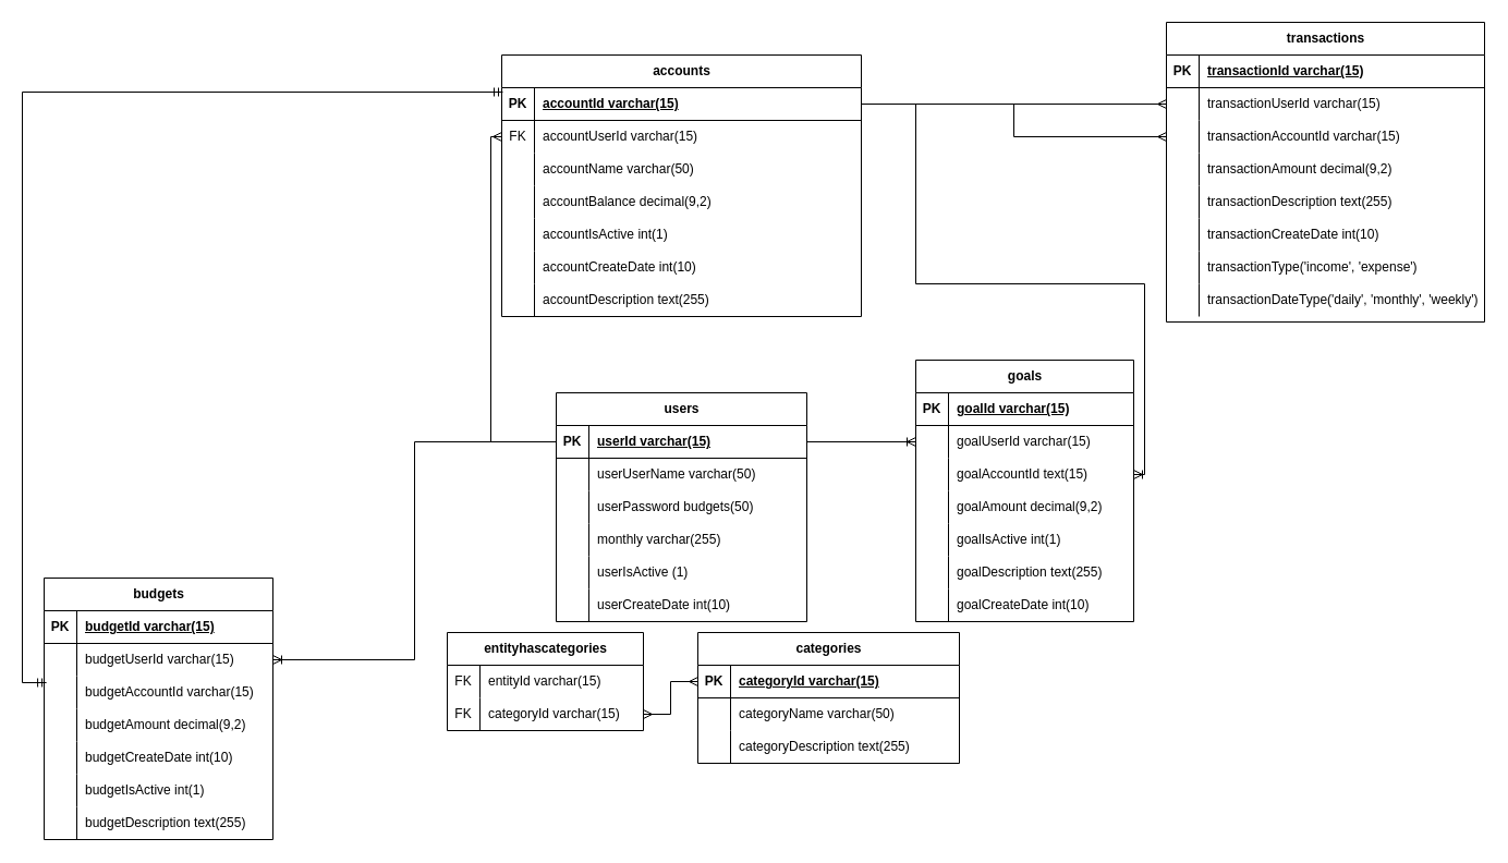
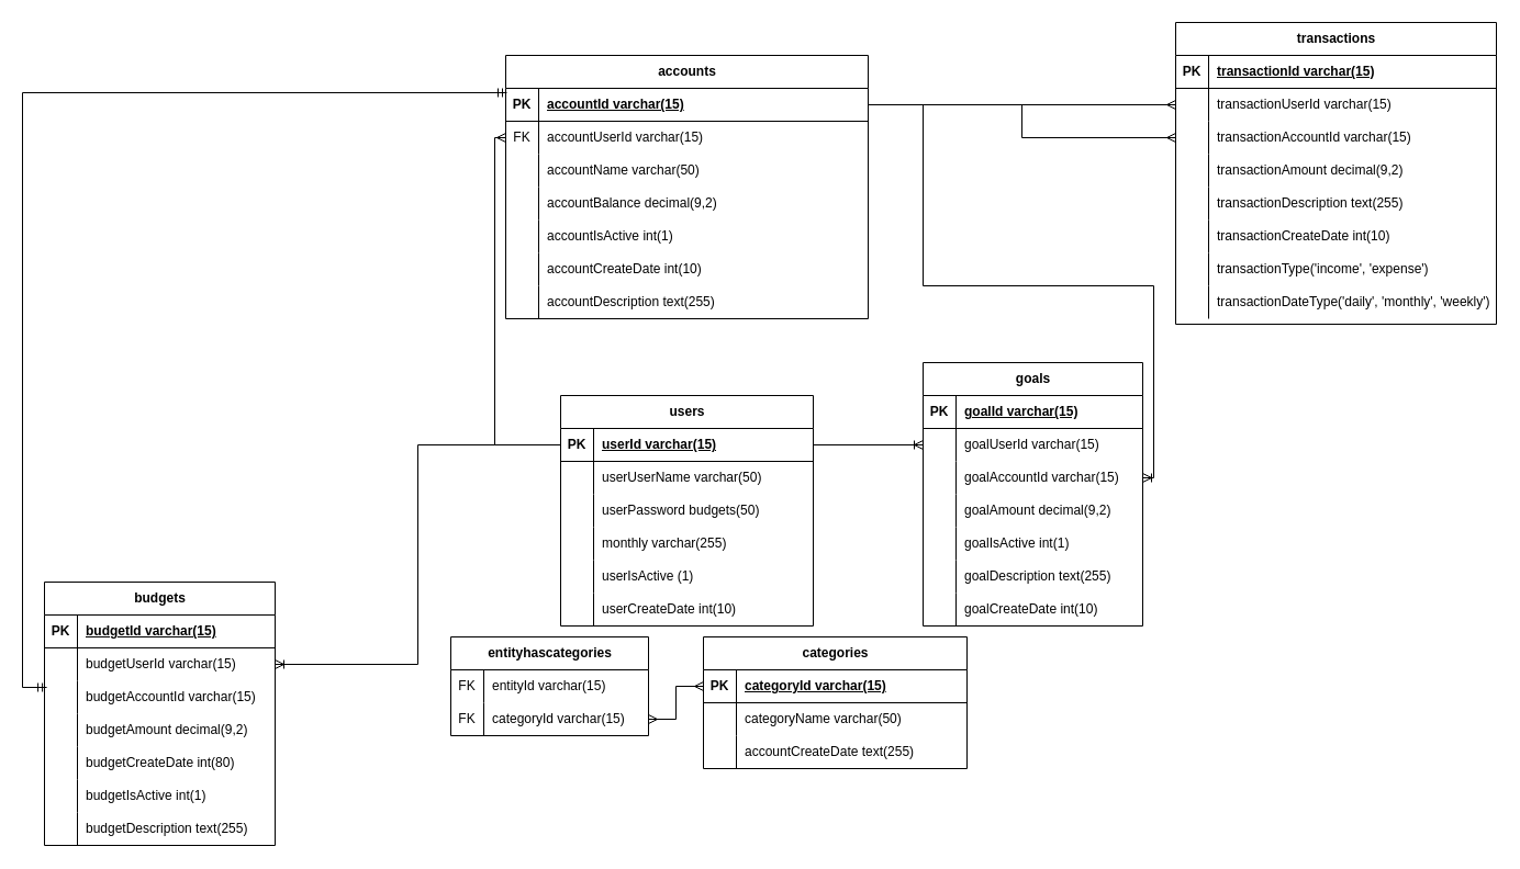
- <mxCell id="111" value="goalAccountId text(15)" style="shape=partialRectangle;connectable=0;fillColor=none;top=0;left=0;bottom=0;right=0;align=left;spacingLeft=6;overflow=hidden;whiteSpace=wrap;html=1;" parent="109" vertex="1"><mxGeometry x="30" width="170" height="30" as="geometry"><mxRectangle width="170" height="30" as="alternateBounds" /></mxGeometry></mxCell>
+ <mxCell id="111" value="goalAccountId varchar(15)" style="shape=partialRectangle;connectable=0;fillColor=none;top=0;left=0;bottom=0;right=0;align=left;spacingLeft=6;overflow=hidden;whiteSpace=wrap;html=1;" parent="109" vertex="1"><mxGeometry x="30" width="170" height="30" as="geometry"><mxRectangle width="170" height="30" as="alternateBounds" /></mxGeometry></mxCell>
- <mxCell id="79" value="categoryDescription text(255)" style="shape=partialRectangle;connectable=0;fillColor=none;top=0;left=0;bottom=0;right=0;align=left;spacingLeft=6;overflow=hidden;whiteSpace=wrap;html=1;" parent="77" vertex="1"><mxGeometry x="30" width="210" height="30" as="geometry"><mxRectangle width="210" height="30" as="alternateBounds" /></mxGeometry></mxCell>
+ <mxCell id="79" value="accountCreateDate text(255)" style="shape=partialRectangle;connectable=0;fillColor=none;top=0;left=0;bottom=0;right=0;align=left;spacingLeft=6;overflow=hidden;whiteSpace=wrap;html=1;" parent="77" vertex="1"><mxGeometry x="30" width="210" height="30" as="geometry"><mxRectangle width="210" height="30" as="alternateBounds" /></mxGeometry></mxCell>
- <mxCell id="95" value="budgetCreateDate int(10)" style="shape=partialRectangle;connectable=0;fillColor=none;top=0;left=0;bottom=0;right=0;align=left;spacingLeft=6;overflow=hidden;whiteSpace=wrap;html=1;" parent="93" vertex="1"><mxGeometry x="30" width="180" height="30" as="geometry"><mxRectangle width="180" height="30" as="alternateBounds" /></mxGeometry></mxCell>
+ <mxCell id="95" value="budgetCreateDate int(80)" style="shape=partialRectangle;connectable=0;fillColor=none;top=0;left=0;bottom=0;right=0;align=left;spacingLeft=6;overflow=hidden;whiteSpace=wrap;html=1;" parent="93" vertex="1"><mxGeometry x="30" width="180" height="30" as="geometry"><mxRectangle width="180" height="30" as="alternateBounds" /></mxGeometry></mxCell>
